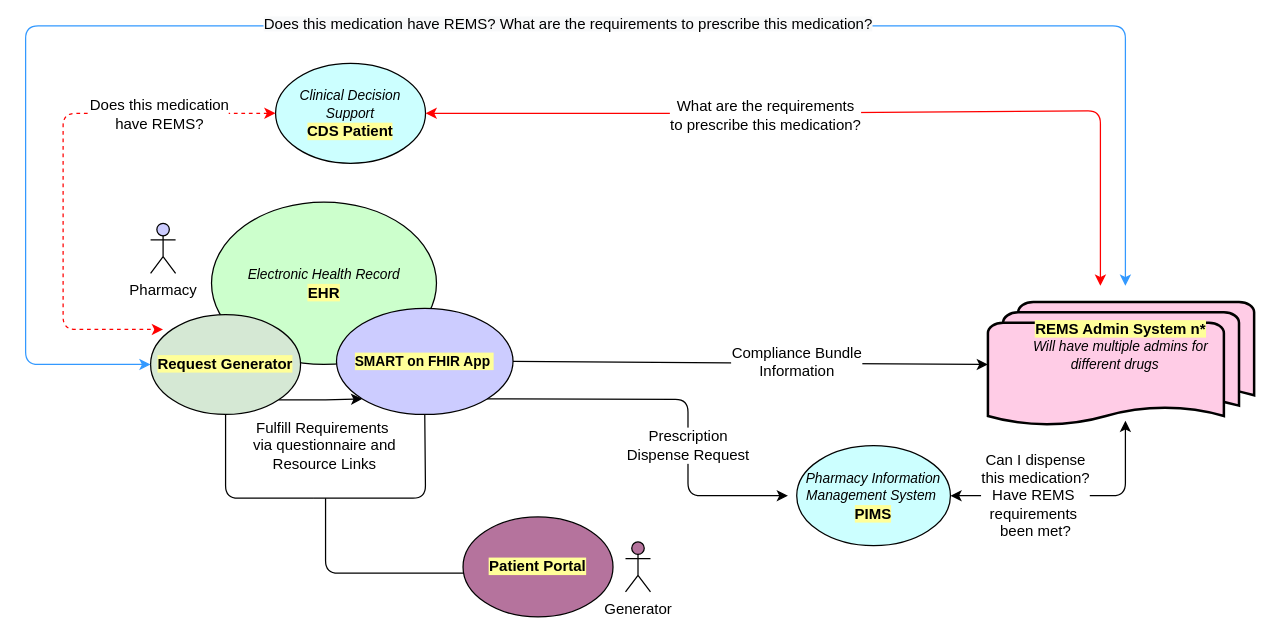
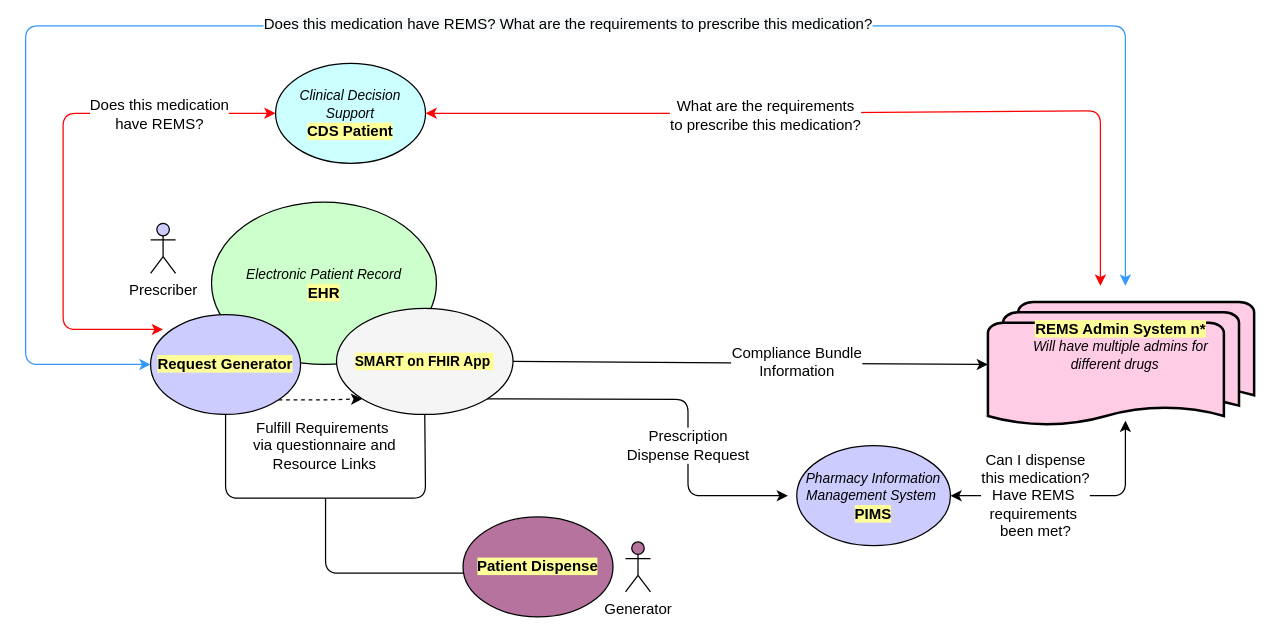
- <mxCell id="11" value="" style="endArrow=classic;startArrow=classic;html=1;strokeColor=#FF0000;entryX=0.083;entryY=0.15;entryDx=0;entryDy=0;exitX=0;exitY=0.5;exitDx=0;exitDy=0;entryPerimeter=0;dashed=1;" parent="1" source="2" target="9" edge="1"><mxGeometry width="50" height="50" relative="1" as="geometry"><mxPoint x="130" y="130" as="sourcePoint" /><mxPoint x="80" y="170" as="targetPoint" /><Array as="points"><mxPoint x="50" y="90" /><mxPoint x="50" y="210" /><mxPoint x="50" y="263" /></Array></mxGeometry></mxCell>
+ <mxCell id="11" value="" style="endArrow=classic;startArrow=classic;html=1;strokeColor=#FF0000;entryX=0.083;entryY=0.15;entryDx=0;entryDy=0;exitX=0;exitY=0.5;exitDx=0;exitDy=0;entryPerimeter=0;" parent="1" source="2" target="9" edge="1"><mxGeometry width="50" height="50" relative="1" as="geometry"><mxPoint x="130" y="130" as="sourcePoint" /><mxPoint x="80" y="170" as="targetPoint" /><Array as="points"><mxPoint x="50" y="90" /><mxPoint x="50" y="210" /><mxPoint x="50" y="263" /></Array></mxGeometry></mxCell>
- <mxCell id="3" value="&lt;i&gt;&lt;font style=&quot;font-size: 11px;&quot;&gt;Electronic Health Record&lt;br&gt;&lt;/font&gt;&lt;/i&gt;&lt;b style=&quot;background-color: rgb(255 , 255 , 153)&quot;&gt;EHR&lt;/b&gt;" style="ellipse;whiteSpace=wrap;html=1;fillColor=#CCFFCC;" parent="1" vertex="1"><mxGeometry x="168.75" y="161" width="180" height="130" as="geometry" /></mxCell>
+ <mxCell id="3" value="&lt;i&gt;&lt;font style=&quot;font-size: 11px;&quot;&gt;Electronic Patient Record&lt;br&gt;&lt;/font&gt;&lt;/i&gt;&lt;b style=&quot;background-color: rgb(255 , 255 , 153)&quot;&gt;EHR&lt;/b&gt;" style="ellipse;whiteSpace=wrap;html=1;fillColor=#CCFFCC;" parent="1" vertex="1"><mxGeometry x="168.75" y="161" width="180" height="130" as="geometry" /></mxCell>
- <mxCell id="10" value="Pharmacy" style="shape=umlActor;verticalLabelPosition=bottom;verticalAlign=top;html=1;fillColor=#CCCCFF;" parent="1" vertex="1"><mxGeometry x="120" y="178" width="20" height="40" as="geometry" /></mxCell>
+ <mxCell id="10" value="Prescriber" style="shape=umlActor;verticalLabelPosition=bottom;verticalAlign=top;html=1;fillColor=#CCCCFF;" parent="1" vertex="1"><mxGeometry x="120" y="178" width="20" height="40" as="geometry" /></mxCell>
- <mxCell id="4" value="&lt;b&gt;&lt;span style=&quot;background-color: rgb(255 , 255 , 153)&quot;&gt;&lt;font style=&quot;font-size: 11px;&quot;&gt;SMART on FHIR App&amp;nbsp;&lt;/font&gt;&lt;/span&gt;&lt;/b&gt;" style="ellipse;whiteSpace=wrap;html=1;fillColor=#CCCCFF;" parent="1" vertex="1"><mxGeometry x="268.75" y="246" width="141.25" height="85" as="geometry" /></mxCell>
+ <mxCell id="4" value="&lt;b&gt;&lt;span style=&quot;background-color: rgb(255 , 255 , 153)&quot;&gt;&lt;font style=&quot;font-size: 11px;&quot;&gt;SMART on FHIR App&amp;nbsp;&lt;/font&gt;&lt;/span&gt;&lt;/b&gt;" style="ellipse;whiteSpace=wrap;html=1;fillColor=#f5f5f5;" parent="1" vertex="1"><mxGeometry x="268.75" y="246" width="141.25" height="85" as="geometry" /></mxCell>
- <mxCell id="9" value="&lt;span style=&quot;background-color: rgb(255 , 255 , 153)&quot;&gt;&lt;b&gt;Request Generator&lt;/b&gt;&lt;/span&gt;" style="ellipse;whiteSpace=wrap;html=1;fillColor=#d5e8d4;" parent="1" vertex="1"><mxGeometry x="120" y="251" width="120" height="80" as="geometry" /></mxCell>
+ <mxCell id="9" value="&lt;span style=&quot;background-color: rgb(255 , 255 , 153)&quot;&gt;&lt;b&gt;Request Generator&lt;/b&gt;&lt;/span&gt;" style="ellipse;whiteSpace=wrap;html=1;fillColor=#CCCCFF;" parent="1" vertex="1"><mxGeometry x="120" y="251" width="120" height="80" as="geometry" /></mxCell>
- <mxCell id="7" style="edgeStyle=orthogonalEdgeStyle;rounded=0;orthogonalLoop=1;jettySize=auto;html=1;exitX=1;exitY=1;exitDx=0;exitDy=0;entryX=0;entryY=1;entryDx=0;entryDy=0;" parent="1" source="9" target="4" edge="1"><mxGeometry relative="1" as="geometry"><mxPoint x="231.176" y="319.284" as="sourcePoint" /></mxGeometry></mxCell>
+ <mxCell id="7" style="edgeStyle=orthogonalEdgeStyle;rounded=0;orthogonalLoop=1;jettySize=auto;html=1;exitX=1;exitY=1;exitDx=0;exitDy=0;entryX=0;entryY=1;entryDx=0;entryDy=0;dashed=1;" parent="1" source="9" target="4" edge="1"><mxGeometry relative="1" as="geometry"><mxPoint x="231.176" y="319.284" as="sourcePoint" /></mxGeometry></mxCell>
- <mxCell id="18" value="&lt;font style=&quot;font-size: 11px;&quot;&gt;&lt;i style=&quot;&quot;&gt;Pharmacy Information Management System&lt;/i&gt;&amp;nbsp;&lt;br&gt;&lt;/font&gt;&lt;span style=&quot;background-color: rgb(255 , 255 , 153)&quot;&gt;&lt;b&gt;PIMS&lt;/b&gt;&lt;/span&gt;" style="ellipse;whiteSpace=wrap;html=1;fillColor=#CCFFFF;" parent="1" vertex="1"><mxGeometry x="637" y="356" width="123" height="80" as="geometry" /></mxCell>
+ <mxCell id="18" value="&lt;font style=&quot;font-size: 11px;&quot;&gt;&lt;i style=&quot;&quot;&gt;Pharmacy Information Management System&lt;/i&gt;&amp;nbsp;&lt;br&gt;&lt;/font&gt;&lt;span style=&quot;background-color: rgb(255 , 255 , 153)&quot;&gt;&lt;b&gt;PIMS&lt;/b&gt;&lt;/span&gt;" style="ellipse;whiteSpace=wrap;html=1;fillColor=#ccccff;" parent="1" vertex="1"><mxGeometry x="637" y="356" width="123" height="80" as="geometry" /></mxCell>
- <mxCell id="22" value="&lt;span style=&quot;background-color: rgb(255 , 255 , 153)&quot;&gt;&lt;b&gt;Patient Portal&lt;/b&gt;&lt;/span&gt;" style="ellipse;whiteSpace=wrap;html=1;fillColor=#B5739D;" parent="1" vertex="1"><mxGeometry x="370" y="413" width="120" height="80" as="geometry" /></mxCell>
+ <mxCell id="22" value="&lt;span style=&quot;background-color: rgb(255 , 255 , 153)&quot;&gt;&lt;b&gt;Patient Dispense&lt;/b&gt;&lt;/span&gt;" style="ellipse;whiteSpace=wrap;html=1;fillColor=#B5739D;" parent="1" vertex="1"><mxGeometry x="370" y="413" width="120" height="80" as="geometry" /></mxCell>
